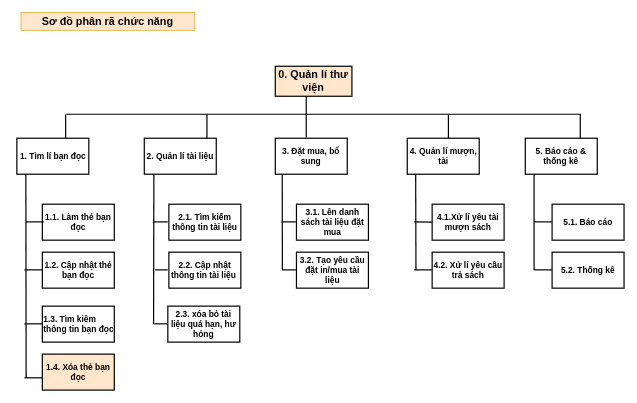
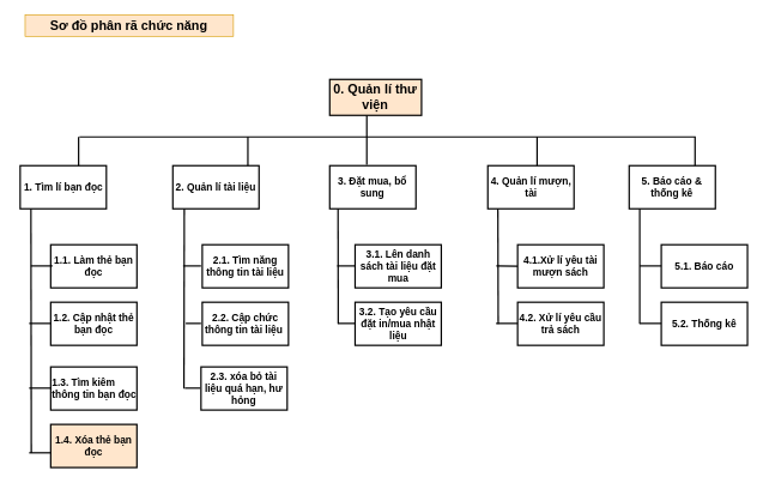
- <mxCell id="11" value="&lt;div style=&quot;&quot;&gt;&lt;b style=&quot;background-color: initial;&quot;&gt;&lt;font style=&quot;font-size: 14px;&quot;&gt;2.1. Tìm kiếm thông tin tài liệu&lt;/font&gt;&lt;/b&gt;&lt;/div&gt;" style="rounded=0;whiteSpace=wrap;html=1;align=center;strokeWidth=2;" parent="1" vertex="1"><mxGeometry x="281" y="340" width="120" height="60" as="geometry" /></mxCell>
+ <mxCell id="11" value="&lt;div style=&quot;&quot;&gt;&lt;b style=&quot;background-color: initial;&quot;&gt;&lt;font style=&quot;font-size: 14px;&quot;&gt;2.1. Tìm năng thông tin tài liệu&lt;/font&gt;&lt;/b&gt;&lt;/div&gt;" style="rounded=0;whiteSpace=wrap;html=1;align=center;strokeWidth=2;" parent="1" vertex="1"><mxGeometry x="281" y="340" width="120" height="60" as="geometry" /></mxCell>
- <mxCell id="18" value="&lt;b&gt;&lt;font style=&quot;font-size: 14px&quot;&gt;2.2. Cập nhật thông tin tài liệu&amp;nbsp;&lt;/font&gt;&lt;/b&gt;" style="rounded=0;whiteSpace=wrap;html=1;strokeWidth=2;align=center;" parent="1" vertex="1"><mxGeometry x="281" y="420" width="120" height="60" as="geometry" /></mxCell>
+ <mxCell id="18" value="&lt;b&gt;&lt;font style=&quot;font-size: 14px&quot;&gt;2.2. Cập chức thông tin tài liệu&amp;nbsp;&lt;/font&gt;&lt;/b&gt;" style="rounded=0;whiteSpace=wrap;html=1;strokeWidth=2;align=center;" parent="1" vertex="1"><mxGeometry x="281" y="420" width="120" height="60" as="geometry" /></mxCell>
- <mxCell id="13" value="&lt;b&gt;&lt;font style=&quot;font-size: 14px&quot;&gt;3.2. Tạo yêu cầu đặt in/mua tài liệu&lt;/font&gt;&lt;/b&gt;" style="rounded=0;whiteSpace=wrap;html=1;strokeWidth=2;align=center;" parent="1" vertex="1"><mxGeometry x="493.75" y="420" width="120" height="60" as="geometry" /></mxCell>
+ <mxCell id="13" value="&lt;b&gt;&lt;font style=&quot;font-size: 14px&quot;&gt;3.2. Tạo yêu cầu đặt in/mua nhật liệu&lt;/font&gt;&lt;/b&gt;" style="rounded=0;whiteSpace=wrap;html=1;strokeWidth=2;align=center;" parent="1" vertex="1"><mxGeometry x="493.75" y="420" width="120" height="60" as="geometry" /></mxCell>
